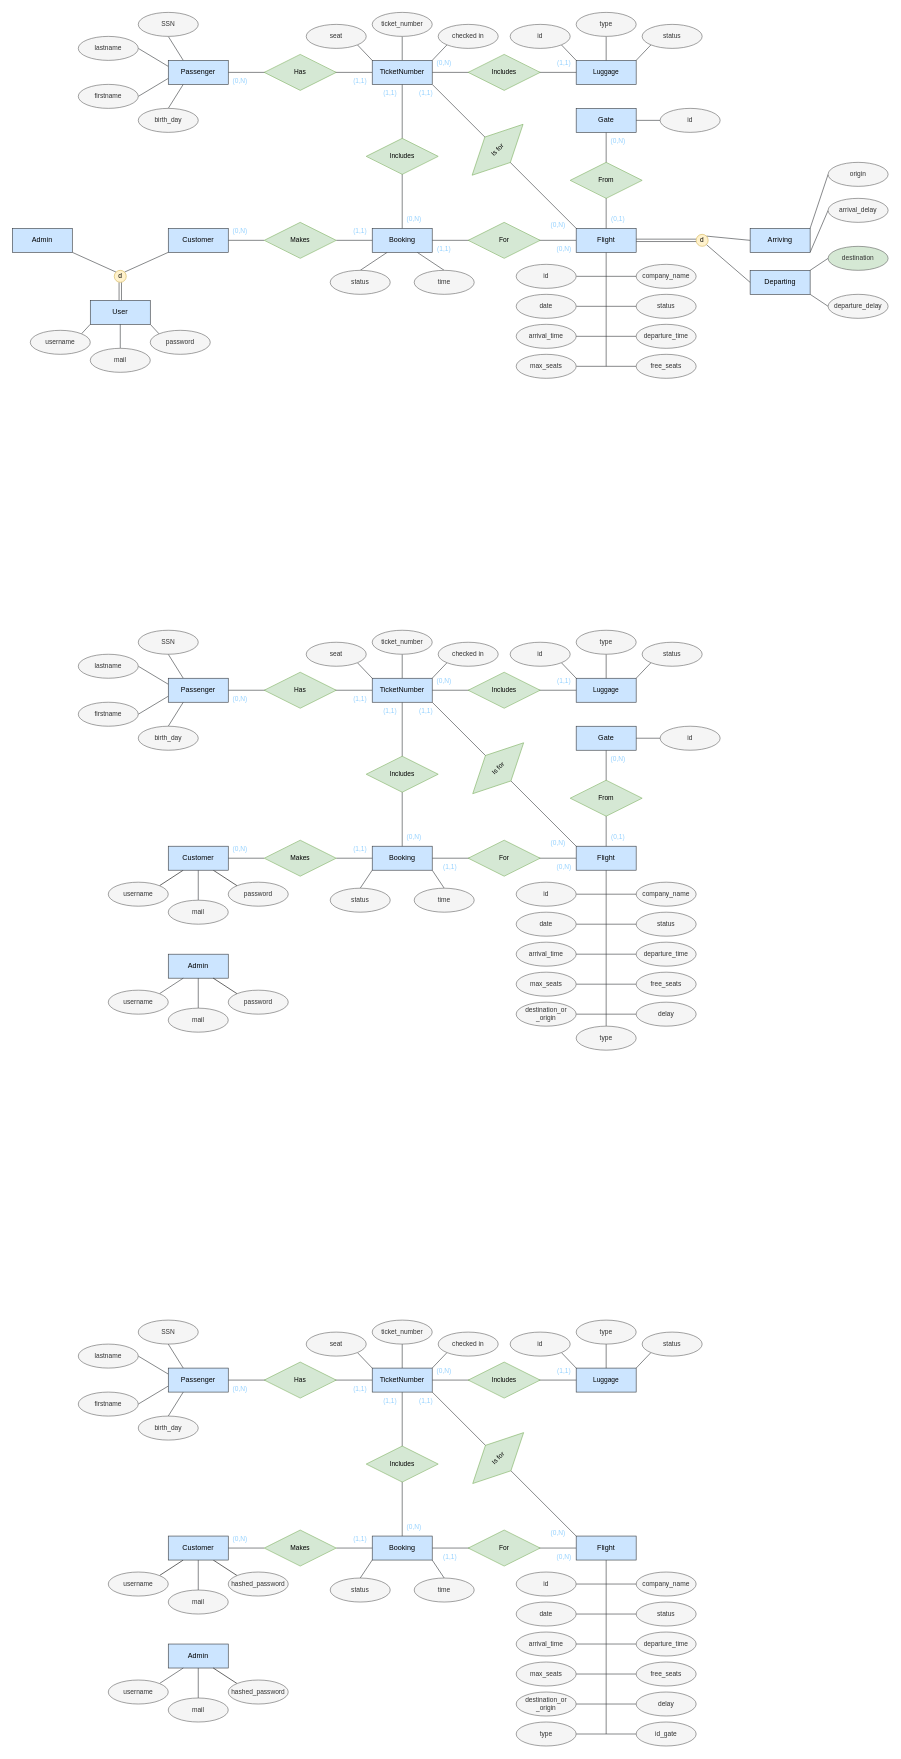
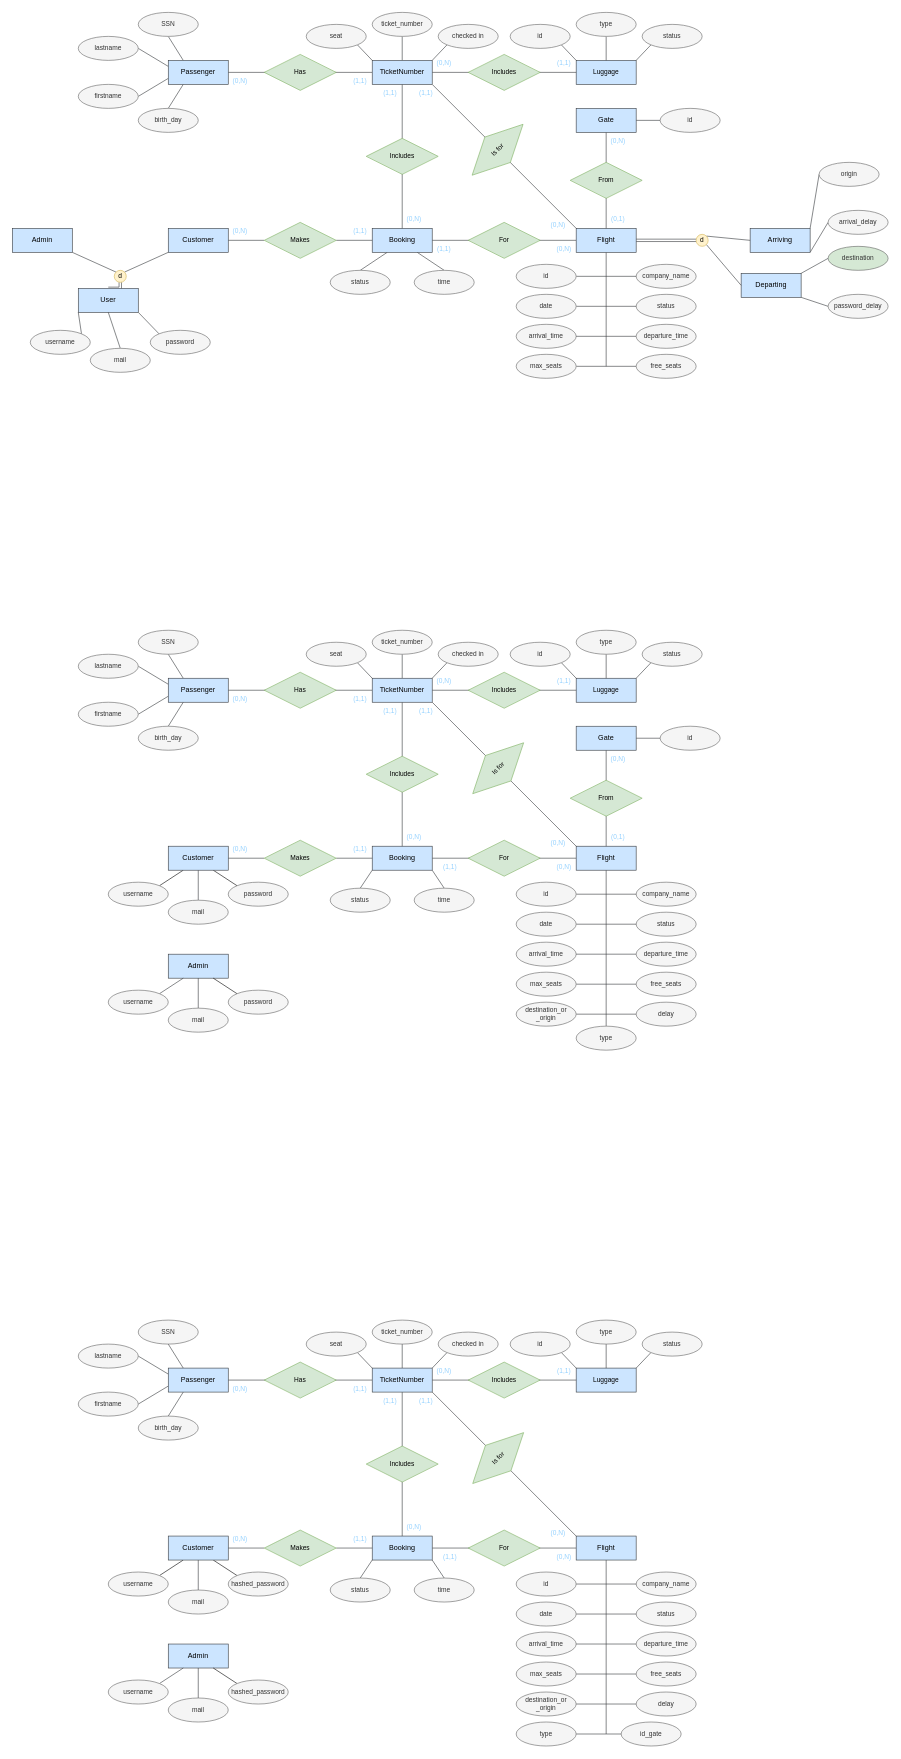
- <mxCell id="65" value="origin" style="ellipse;whiteSpace=wrap;html=1;align=center;fontFamily=Helvetica;fontSize=11;labelBackgroundColor=none;fillColor=#f5f5f5;strokeColor=#666666;fontColor=#333333;" parent="1" vertex="1"><mxGeometry x="1380" y="270" width="100" height="40" as="geometry" /></mxCell>
+ <mxCell id="65" value="origin" style="ellipse;whiteSpace=wrap;html=1;align=center;fontFamily=Helvetica;fontSize=11;labelBackgroundColor=none;fillColor=#f5f5f5;strokeColor=#666666;fontColor=#333333;" parent="1" vertex="1"><mxGeometry x="1365" y="270" width="100" height="40" as="geometry" /></mxCell>
- <mxCell id="64" value="arrival_delay" style="ellipse;whiteSpace=wrap;html=1;align=center;fontFamily=Helvetica;fontSize=11;labelBackgroundColor=none;fillColor=#f5f5f5;strokeColor=#666666;fontColor=#333333;" parent="1" vertex="1"><mxGeometry x="1380" y="330" width="100" height="40" as="geometry" /></mxCell>
+ <mxCell id="64" value="arrival_delay" style="ellipse;whiteSpace=wrap;html=1;align=center;fontFamily=Helvetica;fontSize=11;labelBackgroundColor=none;fillColor=#f5f5f5;strokeColor=#666666;fontColor=#333333;" parent="1" vertex="1"><mxGeometry x="1380" y="350" width="100" height="40" as="geometry" /></mxCell>
- <mxCell id="28" value="Departing" style="whiteSpace=wrap;html=1;align=center;fillColor=#cce5ff;strokeColor=#36393d;labelBackgroundColor=none;" parent="1" vertex="1"><mxGeometry x="1250" y="450" width="100" height="40" as="geometry" /></mxCell>
+ <mxCell id="28" value="Departing" style="whiteSpace=wrap;html=1;align=center;fillColor=#cce5ff;strokeColor=#36393d;labelBackgroundColor=none;" parent="1" vertex="1"><mxGeometry x="1235" y="455" width="100" height="40" as="geometry" /></mxCell>
- <mxCell id="66" value="departure_delay" style="ellipse;whiteSpace=wrap;html=1;align=center;fontFamily=Helvetica;fontSize=11;labelBackgroundColor=none;fillColor=#f5f5f5;strokeColor=#666666;fontColor=#333333;" parent="1" vertex="1"><mxGeometry x="1380" y="490" width="100" height="40" as="geometry" /></mxCell>
+ <mxCell id="66" value="password_delay" style="ellipse;whiteSpace=wrap;html=1;align=center;fontFamily=Helvetica;fontSize=11;labelBackgroundColor=none;fillColor=#f5f5f5;strokeColor=#666666;fontColor=#333333;" parent="1" vertex="1"><mxGeometry x="1380" y="490" width="100" height="40" as="geometry" /></mxCell>
- <mxCell id="11" value="User" style="whiteSpace=wrap;html=1;align=center;fillColor=#cce5ff;strokeColor=#36393d;labelBackgroundColor=none;" parent="1" vertex="1"><mxGeometry x="150" y="500" width="100" height="40" as="geometry" /></mxCell>
+ <mxCell id="11" value="User" style="whiteSpace=wrap;html=1;align=center;fillColor=#cce5ff;strokeColor=#36393d;labelBackgroundColor=none;" parent="1" vertex="1"><mxGeometry x="130" y="480" width="100" height="40" as="geometry" /></mxCell>
- <mxCell id="282" value="id_gate" style="ellipse;whiteSpace=wrap;html=1;align=center;fontFamily=Helvetica;fontSize=11;labelBackgroundColor=none;fillColor=#f5f5f5;strokeColor=#666666;fontColor=#333333;" vertex="1" parent="1"><mxGeometry x="1060" y="2870" width="100" height="40" as="geometry" /></mxCell>
+ <mxCell id="282" value="id_gate" style="ellipse;whiteSpace=wrap;html=1;align=center;fontFamily=Helvetica;fontSize=11;labelBackgroundColor=none;fillColor=#f5f5f5;strokeColor=#666666;fontColor=#333333;" vertex="1" parent="1"><mxGeometry x="1035" y="2870" width="100" height="40" as="geometry" /></mxCell>
